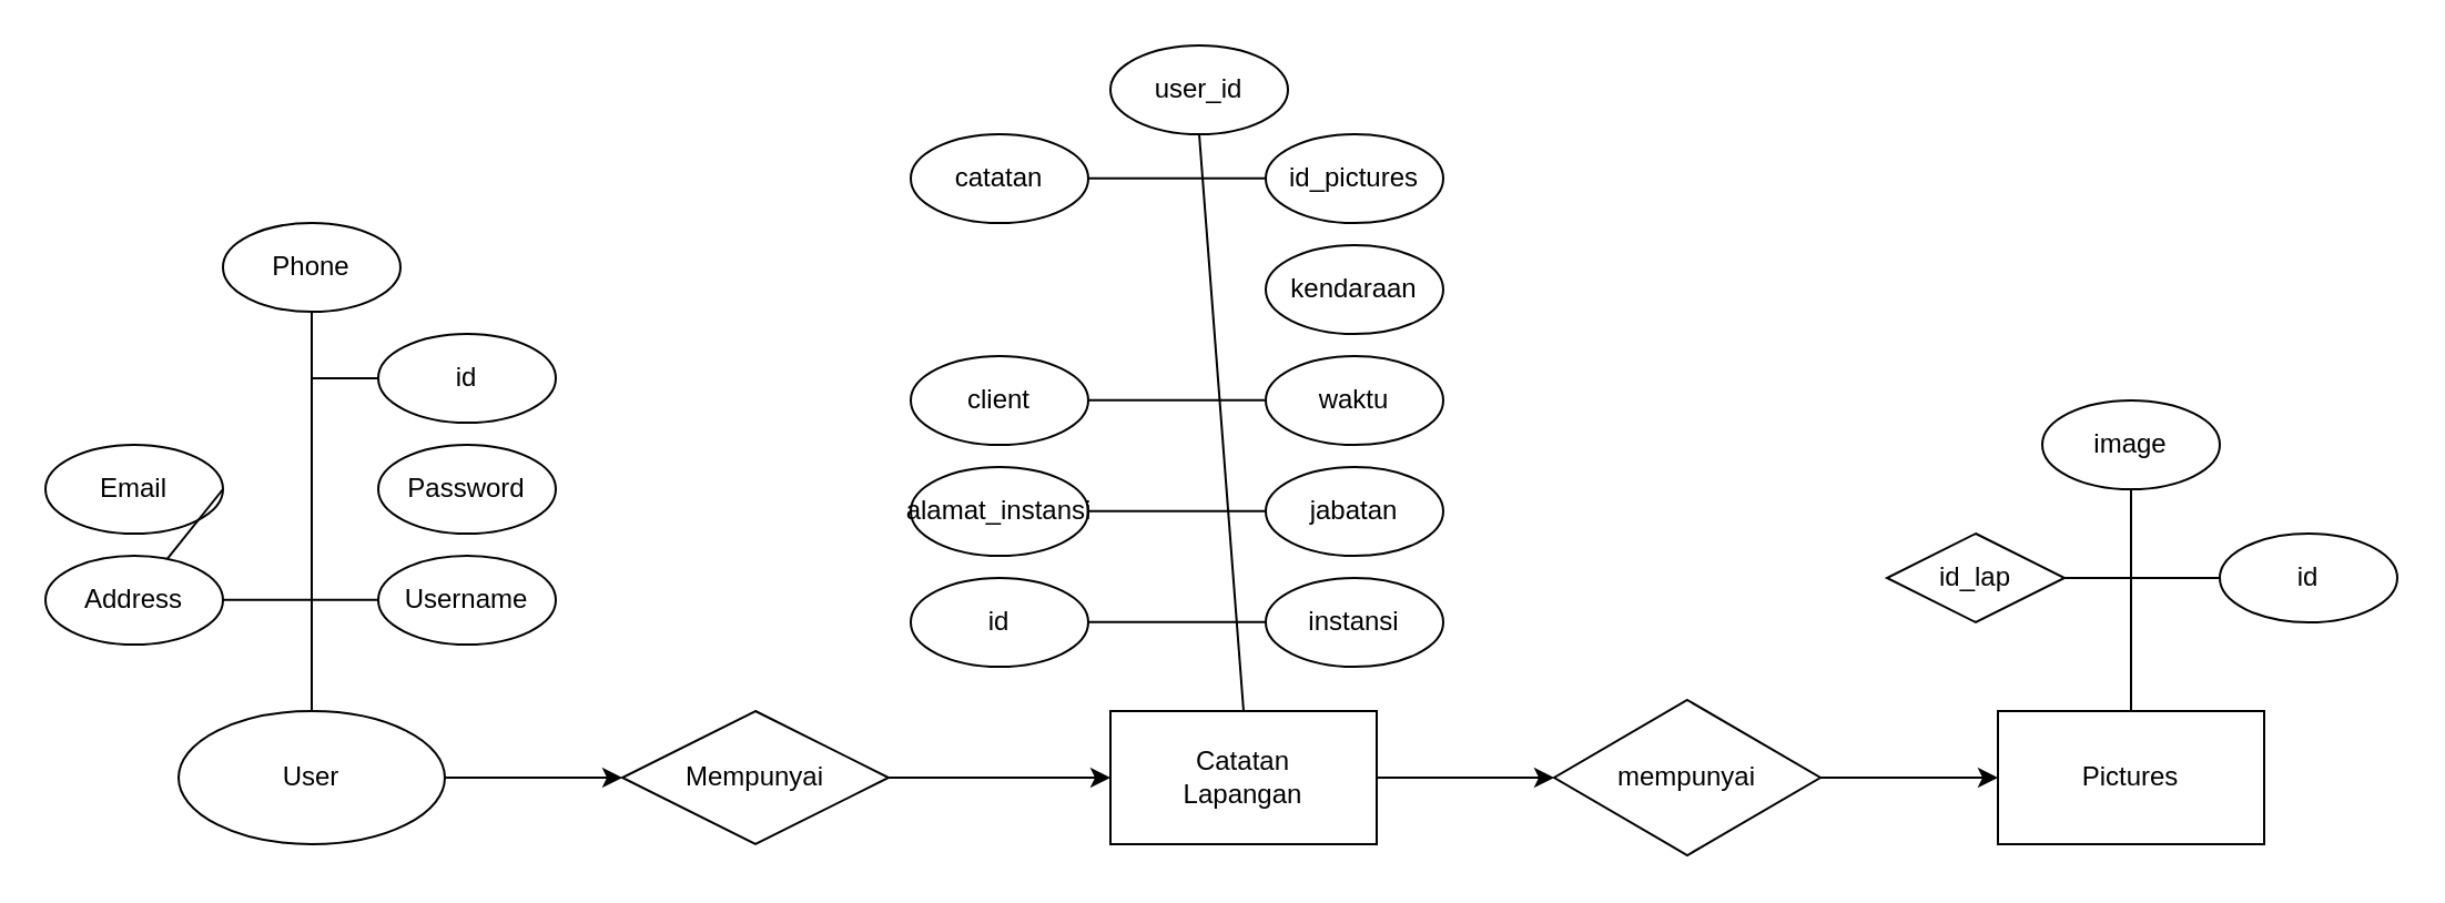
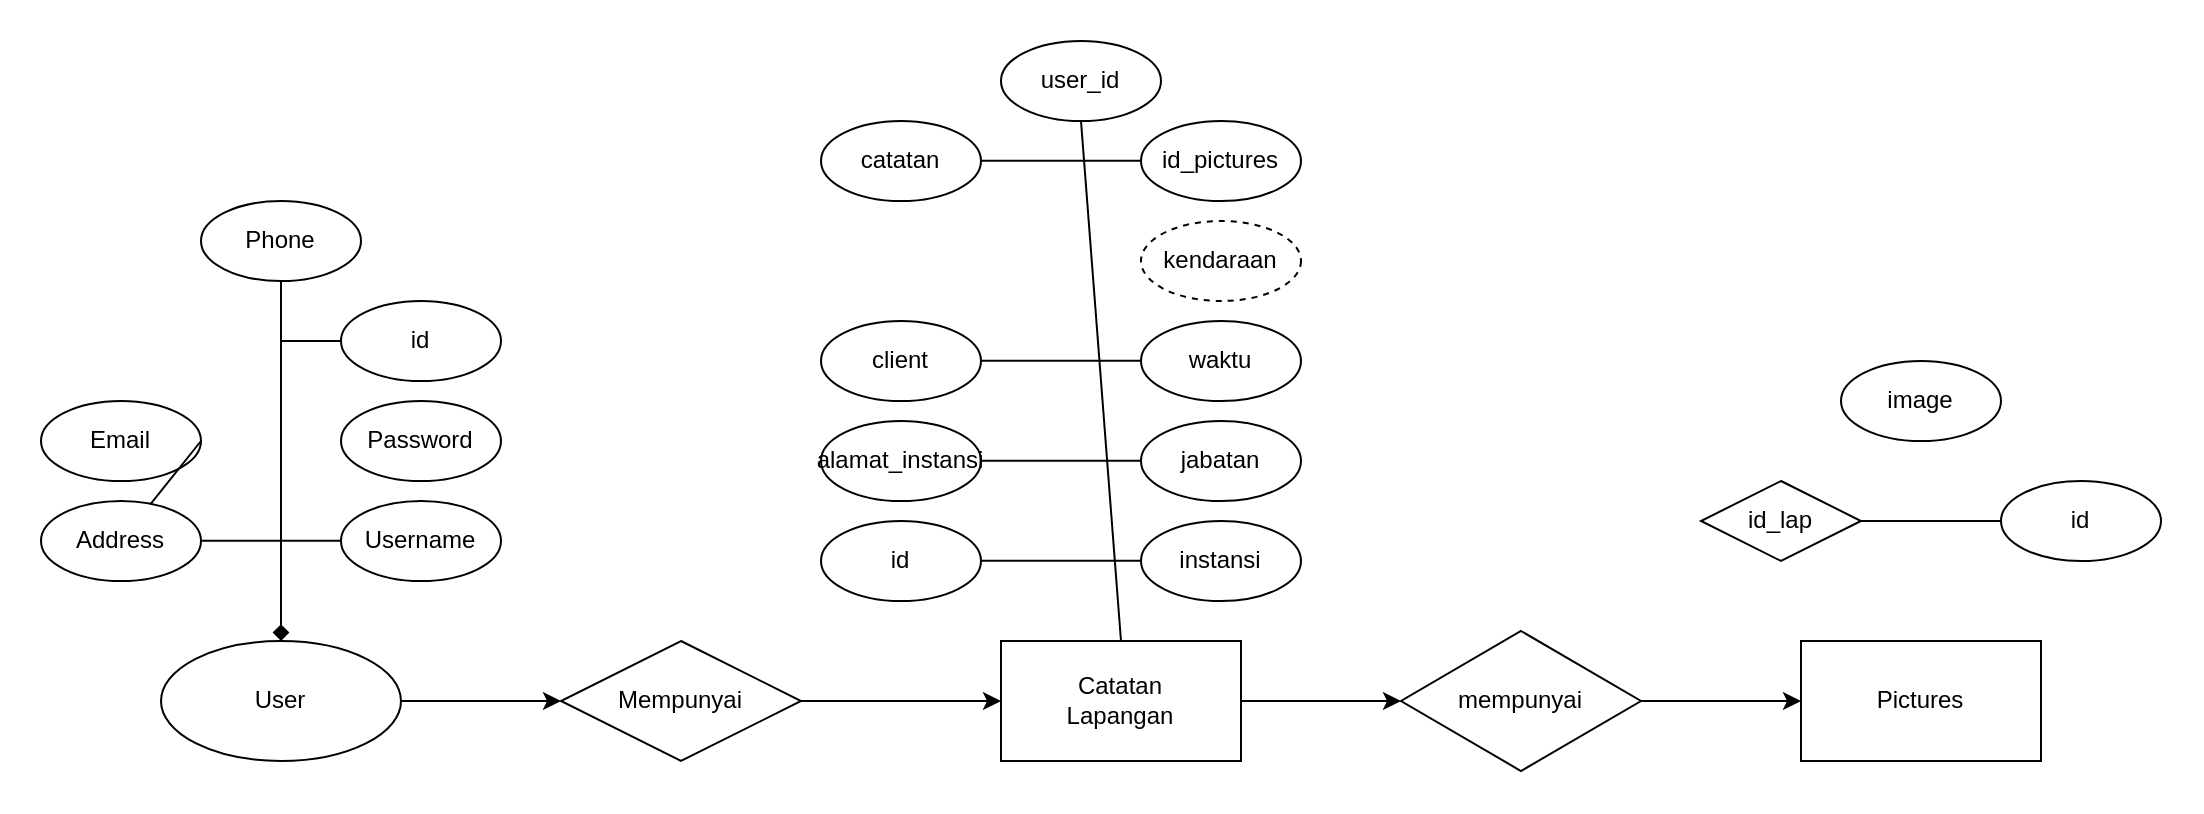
- <mxCell id="22" value="kendaraan" style="ellipse;whiteSpace=wrap;html=1;align=center;" parent="1" vertex="1"><mxGeometry x="570" y="110" width="80" height="40" as="geometry" /></mxCell>
+ <mxCell id="22" value="kendaraan" style="ellipse;whiteSpace=wrap;html=1;align=center;dashed=1;" parent="1" vertex="1"><mxGeometry x="570" y="110" width="80" height="40" as="geometry" /></mxCell>
- <mxCell id="36" value="" style="endArrow=none;html=1;entryX=0.5;entryY=1;entryDx=0;entryDy=0;exitX=0.5;exitY=0;exitDx=0;exitDy=0;" parent="1" source="32" target="35" edge="1"><mxGeometry width="50" height="50" relative="1" as="geometry"><mxPoint x="940" y="310" as="sourcePoint" /><mxPoint x="990" y="260" as="targetPoint" /></mxGeometry></mxCell>
- <mxCell id="11" value="" style="endArrow=none;html=1;rounded=0;exitX=0.5;exitY=1;exitDx=0;exitDy=0;" parent="1" source="10" target="5" edge="1"><mxGeometry relative="1" as="geometry"><mxPoint x="60" y="440" as="sourcePoint" /><mxPoint x="220" y="440" as="targetPoint" /></mxGeometry></mxCell>
+ <mxCell id="11" value="" style="endArrow=diamond;html=1;rounded=0;exitX=0.5;exitY=1;exitDx=0;exitDy=0;" parent="1" source="10" target="5" edge="1"><mxGeometry relative="1" as="geometry"><mxPoint x="60" y="440" as="sourcePoint" /><mxPoint x="220" y="440" as="targetPoint" /></mxGeometry></mxCell>
